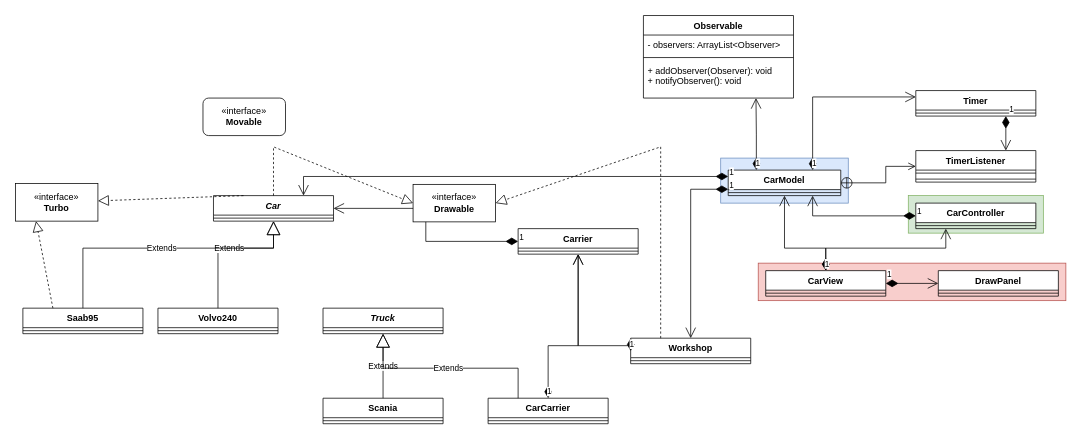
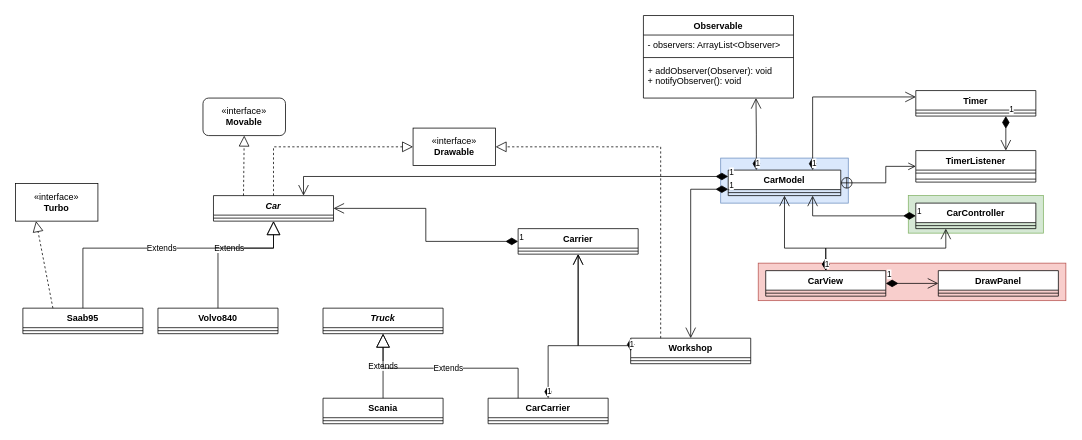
- <mxCell id="25" value="" style="endArrow=block;dashed=1;endFill=0;endSize=12;html=1;rounded=0;exitX=0.25;exitY=0;exitDx=0;exitDy=0;" edge="1" parent="1" source="5" target="44"><mxGeometry width="160" relative="1" as="geometry"><mxPoint x="350" y="430" as="sourcePoint" /><mxPoint x="510" y="430" as="targetPoint" /></mxGeometry></mxCell>
+ <mxCell id="25" value="" style="endArrow=block;dashed=1;endFill=0;endSize=12;html=1;rounded=0;exitX=0.25;exitY=0;exitDx=0;exitDy=0;entryX=0.5;entryY=1;entryDx=0;entryDy=0;" edge="1" parent="1" source="5" target="15"><mxGeometry width="160" relative="1" as="geometry"><mxPoint x="350" y="430" as="sourcePoint" /><mxPoint x="510" y="430" as="targetPoint" /></mxGeometry></mxCell>
- <mxCell id="46" value="«interface»&lt;br&gt;&lt;b&gt;Drawable&lt;/b&gt;" style="html=1;whiteSpace=wrap;" vertex="1" parent="1"><mxGeometry x="550" y="245" width="110" height="50" as="geometry" /></mxCell>
+ <mxCell id="46" value="«interface»&lt;br&gt;&lt;b&gt;Drawable&lt;/b&gt;" style="html=1;whiteSpace=wrap;" vertex="1" parent="1"><mxGeometry x="550" y="170" width="110" height="50" as="geometry" /></mxCell>
- <mxCell id="7" value="Volvo240" style="swimlane;fontStyle=1;align=center;verticalAlign=top;childLayout=stackLayout;horizontal=1;startSize=26;horizontalStack=0;resizeParent=1;resizeParentMax=0;resizeLast=0;collapsible=1;marginBottom=0;whiteSpace=wrap;html=1;" vertex="1" parent="1"><mxGeometry x="210" y="410" width="160" height="34" as="geometry" /></mxCell>
+ <mxCell id="7" value="Volvo840" style="swimlane;fontStyle=1;align=center;verticalAlign=top;childLayout=stackLayout;horizontal=1;startSize=26;horizontalStack=0;resizeParent=1;resizeParentMax=0;resizeLast=0;collapsible=1;marginBottom=0;whiteSpace=wrap;html=1;" vertex="1" parent="1"><mxGeometry x="210" y="410" width="160" height="34" as="geometry" /></mxCell>
